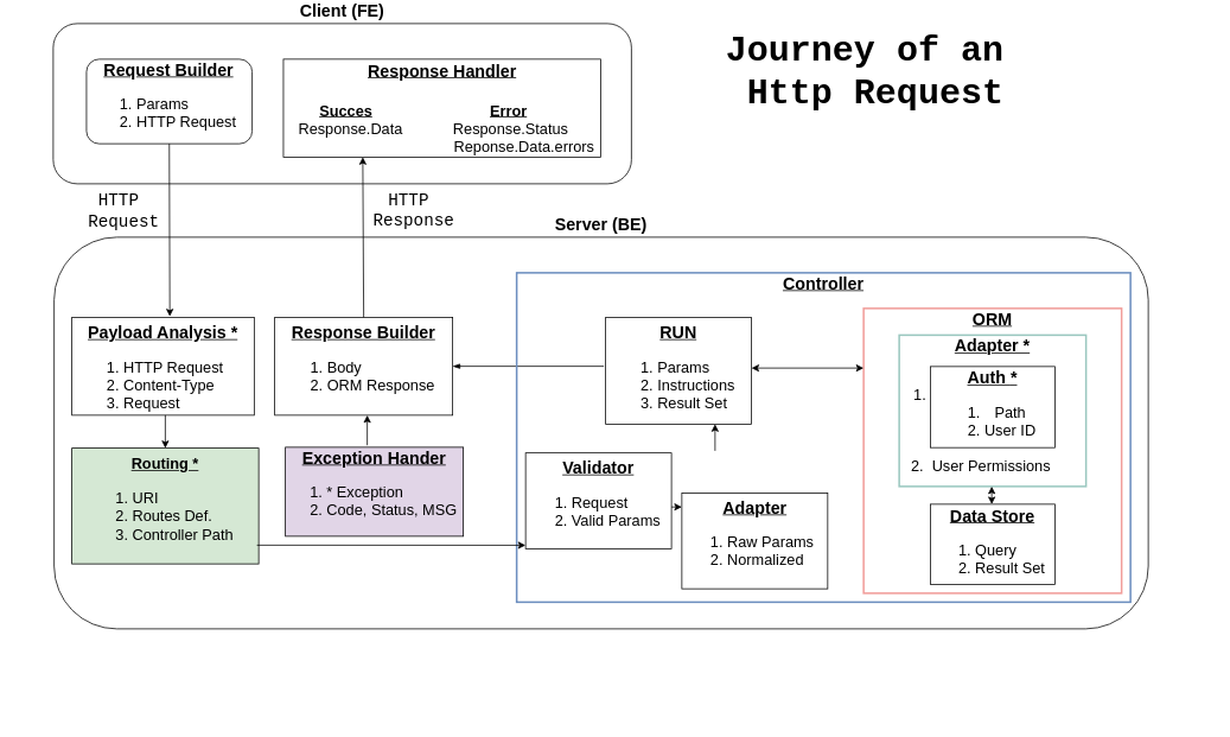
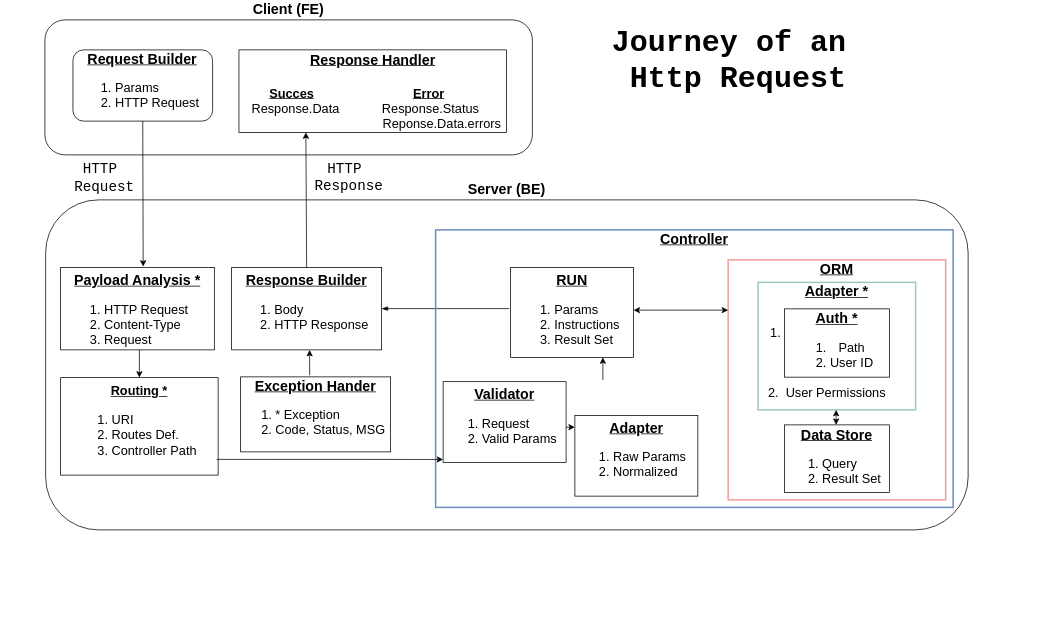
- <mxCell id="10" value="&lt;font style=&quot;font-size: 19px&quot;&gt;&lt;span style=&quot;text-align: left&quot;&gt;&lt;b&gt;&lt;u style=&quot;line-height: 1&quot;&gt;Response Builder&lt;/u&gt;&lt;/b&gt;&lt;/span&gt;&lt;span style=&quot;text-align: left&quot;&gt;&lt;b&gt;&lt;u&gt;&lt;br&gt;&lt;/u&gt;&lt;/b&gt;&lt;/span&gt;&lt;/font&gt;&lt;ol style=&quot;font-size: 17px&quot;&gt;&lt;li style=&quot;text-align: left&quot;&gt;Body&lt;/li&gt;&lt;li style=&quot;text-align: left&quot;&gt;ORM Response&lt;/li&gt;&lt;/ol&gt;" style="rounded=0;whiteSpace=wrap;html=1;align=center;spacing=2;verticalAlign=top;" vertex="1" parent="7"><mxGeometry x="288" y="120" width="200" height="110" as="geometry" /></mxCell>
+ <mxCell id="10" value="&lt;font style=&quot;font-size: 19px&quot;&gt;&lt;span style=&quot;text-align: left&quot;&gt;&lt;b&gt;&lt;u style=&quot;line-height: 1&quot;&gt;Response Builder&lt;/u&gt;&lt;/b&gt;&lt;/span&gt;&lt;span style=&quot;text-align: left&quot;&gt;&lt;b&gt;&lt;u&gt;&lt;br&gt;&lt;/u&gt;&lt;/b&gt;&lt;/span&gt;&lt;/font&gt;&lt;ol style=&quot;font-size: 17px&quot;&gt;&lt;li style=&quot;text-align: left&quot;&gt;Body&lt;/li&gt;&lt;li style=&quot;text-align: left&quot;&gt;HTTP Response&lt;/li&gt;&lt;/ol&gt;" style="rounded=0;whiteSpace=wrap;html=1;align=center;spacing=2;verticalAlign=top;" vertex="1" parent="7"><mxGeometry x="288" y="120" width="200" height="110" as="geometry" /></mxCell>
- <mxCell id="12" value="&lt;span style=&quot;text-align: left&quot;&gt;&lt;b&gt;&lt;u&gt;&lt;font&gt;&lt;font style=&quot;font-size: 19px&quot;&gt;Exception Hander&lt;/font&gt;&lt;br&gt;&lt;/font&gt;&lt;/u&gt;&lt;/b&gt;&lt;/span&gt;&lt;ol style=&quot;font-size: 17px&quot;&gt;&lt;li style=&quot;text-align: left&quot;&gt;* Exception&lt;/li&gt;&lt;li style=&quot;text-align: left&quot;&gt;Code, Status, MSG&lt;/li&gt;&lt;/ol&gt;" style="rounded=0;whiteSpace=wrap;html=1;align=center;fillColor=#e1d5e7;" vertex="1" parent="7"><mxGeometry x="300" y="266" width="200" height="100" as="geometry" /></mxCell>
+ <mxCell id="12" value="&lt;span style=&quot;text-align: left&quot;&gt;&lt;b&gt;&lt;u&gt;&lt;font&gt;&lt;font style=&quot;font-size: 19px&quot;&gt;Exception Hander&lt;/font&gt;&lt;br&gt;&lt;/font&gt;&lt;/u&gt;&lt;/b&gt;&lt;/span&gt;&lt;ol style=&quot;font-size: 17px&quot;&gt;&lt;li style=&quot;text-align: left&quot;&gt;* Exception&lt;/li&gt;&lt;li style=&quot;text-align: left&quot;&gt;Code, Status, MSG&lt;/li&gt;&lt;/ol&gt;" style="rounded=0;whiteSpace=wrap;html=1;align=center;" vertex="1" parent="7"><mxGeometry x="300" y="266" width="200" height="100" as="geometry" /></mxCell>
- <mxCell id="13" value="&lt;span style=&quot;text-align: left ; font-size: 19px&quot;&gt;&lt;span style=&quot;font-size: 17px&quot;&gt;&lt;u style=&quot;font-weight: bold&quot;&gt;Routing *&lt;/u&gt;&lt;br&gt;&lt;ol&gt;&lt;li&gt;&lt;span style=&quot;text-align: left&quot;&gt;URI&lt;/span&gt;&lt;/li&gt;&lt;li&gt;&lt;span style=&quot;text-align: left&quot;&gt;Routes Def.&lt;/span&gt;&lt;/li&gt;&lt;li&gt;&lt;span style=&quot;text-align: left&quot;&gt;&lt;span&gt;Controller Path&lt;/span&gt;&lt;/span&gt;&lt;/li&gt;&lt;/ol&gt;&lt;/span&gt;&lt;/span&gt;" style="rounded=0;whiteSpace=wrap;html=1;align=center;verticalAlign=top;fillColor=#d5e8d4;" vertex="1" parent="7"><mxGeometry x="60" y="267" width="210" height="130" as="geometry" /></mxCell>
+ <mxCell id="13" value="&lt;span style=&quot;text-align: left ; font-size: 19px&quot;&gt;&lt;span style=&quot;font-size: 17px&quot;&gt;&lt;u style=&quot;font-weight: bold&quot;&gt;Routing *&lt;/u&gt;&lt;br&gt;&lt;ol&gt;&lt;li&gt;&lt;span style=&quot;text-align: left&quot;&gt;URI&lt;/span&gt;&lt;/li&gt;&lt;li&gt;&lt;span style=&quot;text-align: left&quot;&gt;Routes Def.&lt;/span&gt;&lt;/li&gt;&lt;li&gt;&lt;span style=&quot;text-align: left&quot;&gt;&lt;span&gt;Controller Path&lt;/span&gt;&lt;/span&gt;&lt;/li&gt;&lt;/ol&gt;&lt;/span&gt;&lt;/span&gt;" style="rounded=0;whiteSpace=wrap;html=1;align=center;verticalAlign=top;" vertex="1" parent="7"><mxGeometry x="60" y="267" width="210" height="130" as="geometry" /></mxCell>
